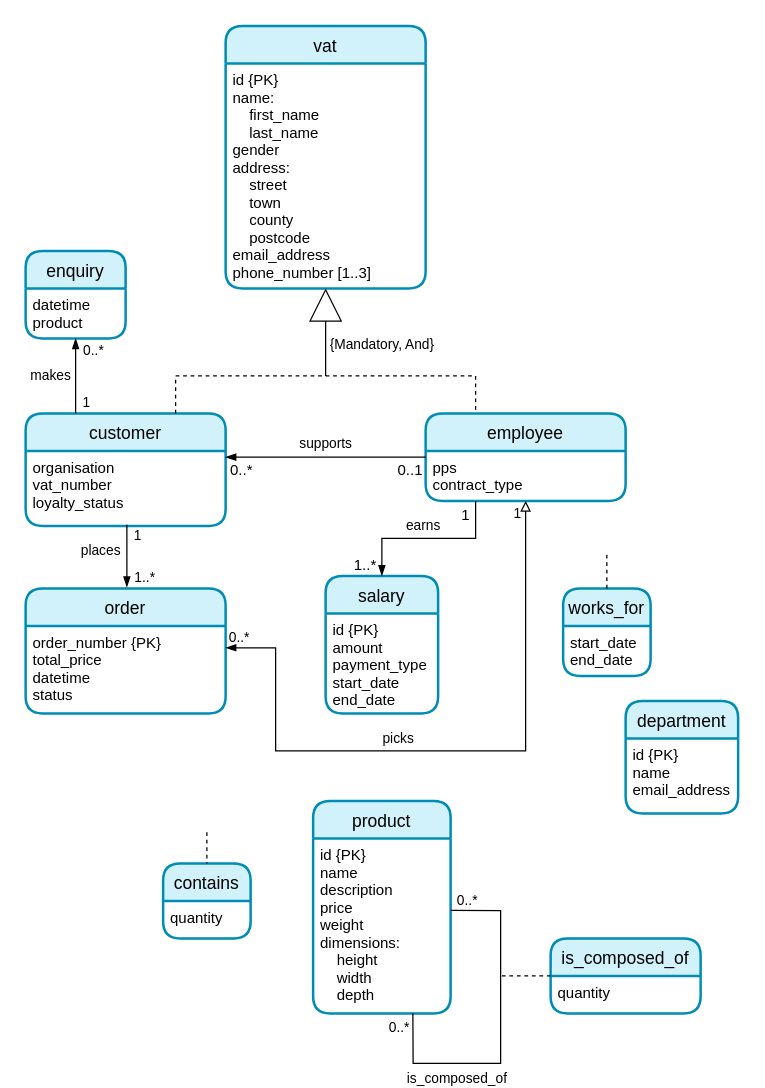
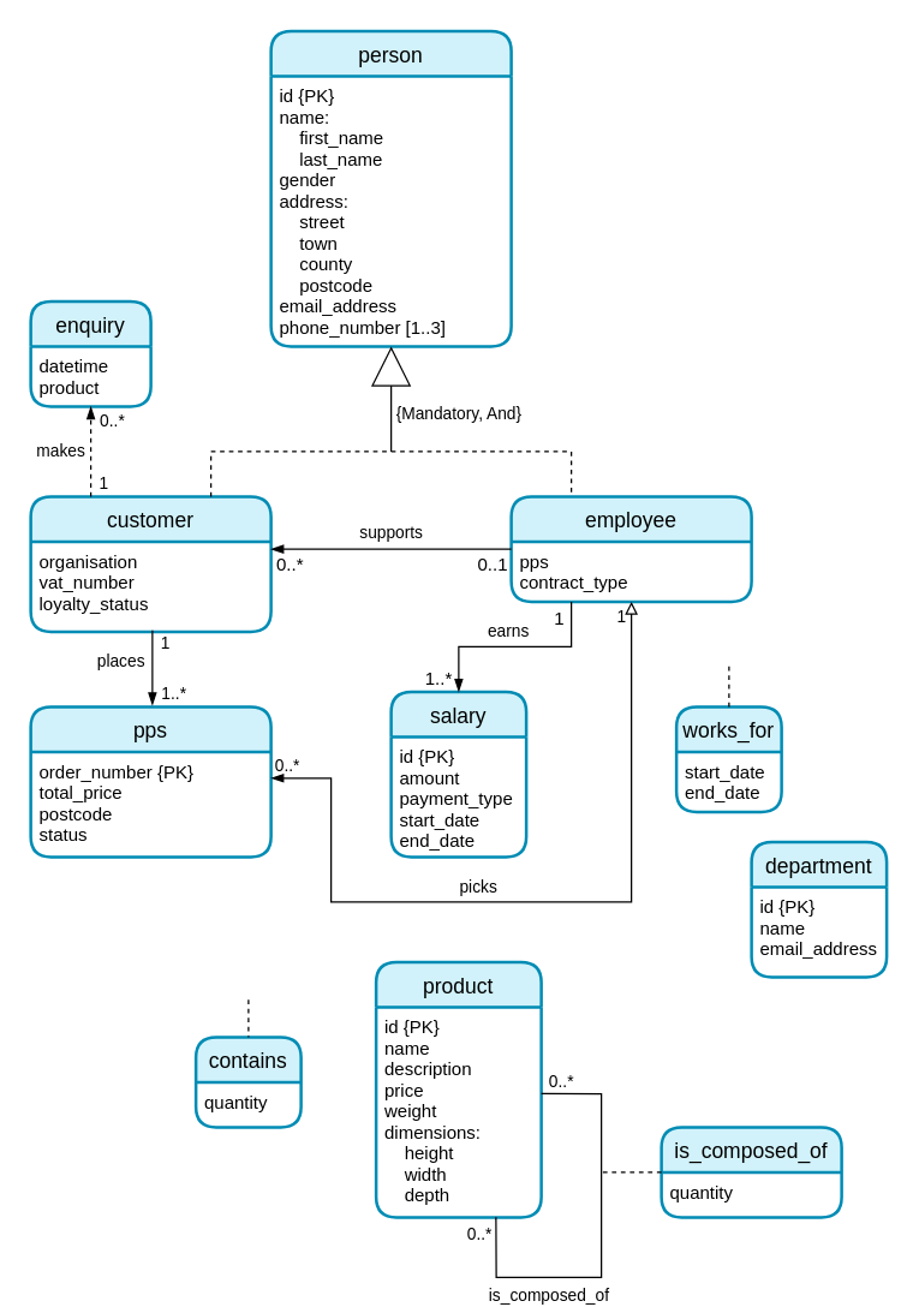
- <mxCell id="2" value="vat" style="swimlane;childLayout=stackLayout;horizontal=1;startSize=30;horizontalStack=0;rounded=1;fontSize=14;fontStyle=0;strokeWidth=2;resizeParent=0;resizeLast=1;shadow=0;dashed=0;align=center;fillColor=#D1F2FA;strokeColor=#008CB4;" parent="1" vertex="1"><mxGeometry x="180" y="20" width="160" height="210" as="geometry"><mxRectangle x="350" y="100" width="80" height="30" as="alternateBounds" /></mxGeometry></mxCell>
+ <mxCell id="2" value="person" style="swimlane;childLayout=stackLayout;horizontal=1;startSize=30;horizontalStack=0;rounded=1;fontSize=14;fontStyle=0;strokeWidth=2;resizeParent=0;resizeLast=1;shadow=0;dashed=0;align=center;fillColor=#D1F2FA;strokeColor=#008CB4;" parent="1" vertex="1"><mxGeometry x="180" y="20" width="160" height="210" as="geometry"><mxRectangle x="350" y="100" width="80" height="30" as="alternateBounds" /></mxGeometry></mxCell>
- <mxCell id="45" value="makes" style="endArrow=blockThin;html=1;rounded=0;fontSize=11;endSize=6;entryX=0.5;entryY=1;entryDx=0;entryDy=0;exitX=0.25;exitY=0;exitDx=0;exitDy=0;endFill=1;" parent="1" source="4" target="25" edge="1"><mxGeometry y="20" relative="1" as="geometry"><mxPoint x="60" y="320" as="sourcePoint" /><mxPoint x="60" y="300" as="targetPoint" /><mxPoint as="offset" /></mxGeometry></mxCell>
+ <mxCell id="45" value="makes" style="endArrow=blockThin;html=1;rounded=0;fontSize=11;endSize=6;entryX=0.5;entryY=1;entryDx=0;entryDy=0;exitX=0.25;exitY=0;exitDx=0;exitDy=0;endFill=1;dashed=1;" parent="1" source="4" target="25" edge="1"><mxGeometry y="20" relative="1" as="geometry"><mxPoint x="60" y="320" as="sourcePoint" /><mxPoint x="60" y="300" as="targetPoint" /><mxPoint as="offset" /></mxGeometry></mxCell>
- <mxCell id="26" value="order" style="swimlane;childLayout=stackLayout;horizontal=1;startSize=30;horizontalStack=0;rounded=1;fontSize=14;fontStyle=0;strokeWidth=2;resizeParent=0;resizeLast=1;shadow=0;dashed=0;align=center;fillColor=#D1F2FA;strokeColor=#008CB4;" parent="1" vertex="1"><mxGeometry x="20" y="470" width="160" height="100" as="geometry" /></mxCell>
+ <mxCell id="26" value="pps" style="swimlane;childLayout=stackLayout;horizontal=1;startSize=30;horizontalStack=0;rounded=1;fontSize=14;fontStyle=0;strokeWidth=2;resizeParent=0;resizeLast=1;shadow=0;dashed=0;align=center;fillColor=#D1F2FA;strokeColor=#008CB4;" parent="1" vertex="1"><mxGeometry x="20" y="470" width="160" height="100" as="geometry" /></mxCell>
- <mxCell id="27" value="order_number {PK}&#10;total_price&#10;datetime&#10;status" style="align=left;strokeColor=none;fillColor=none;spacingLeft=4;fontSize=12;verticalAlign=top;resizable=0;rotatable=0;part=1;" parent="26" vertex="1"><mxGeometry y="30" width="160" height="70" as="geometry" /></mxCell>
+ <mxCell id="27" value="order_number {PK}&#10;total_price&#10;postcode&#10;status" style="align=left;strokeColor=none;fillColor=none;spacingLeft=4;fontSize=12;verticalAlign=top;resizable=0;rotatable=0;part=1;" parent="26" vertex="1"><mxGeometry y="30" width="160" height="70" as="geometry" /></mxCell>
